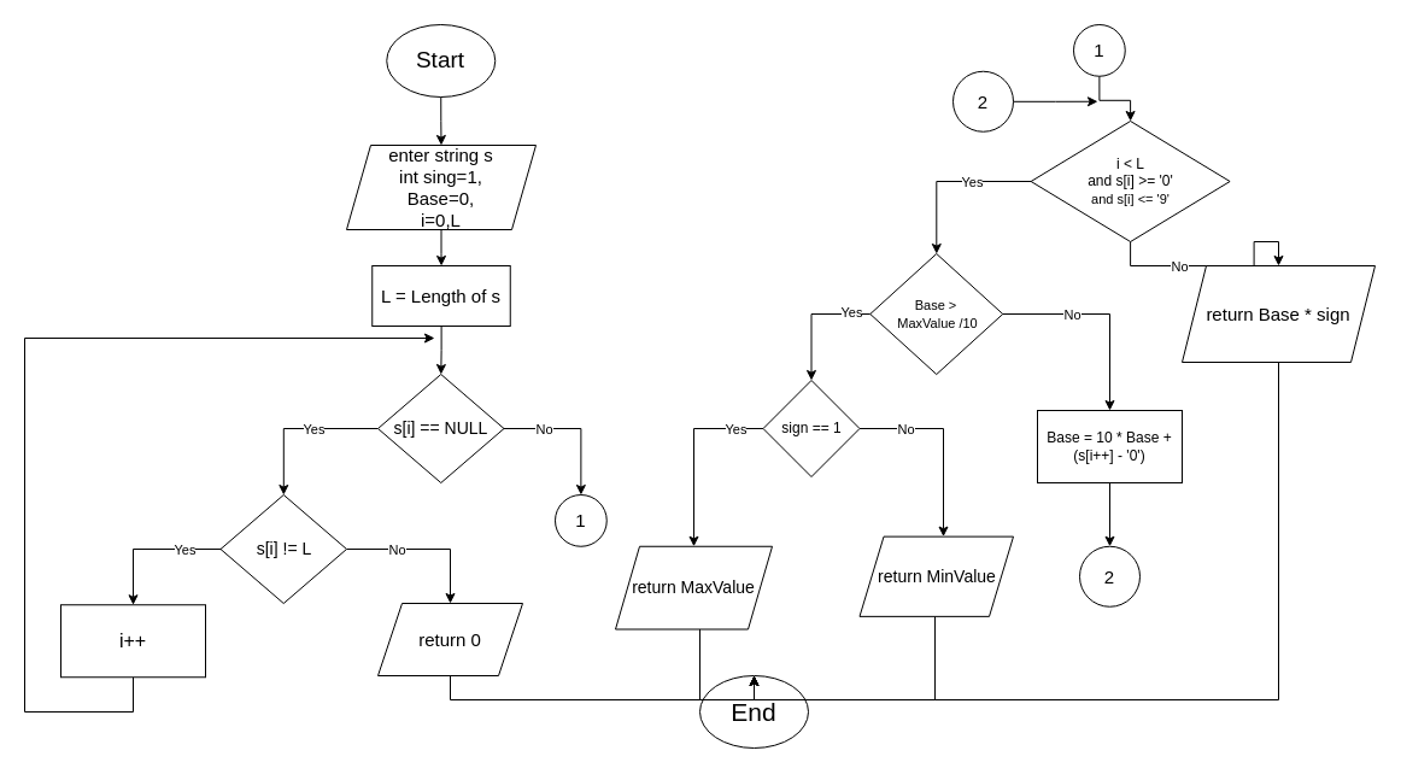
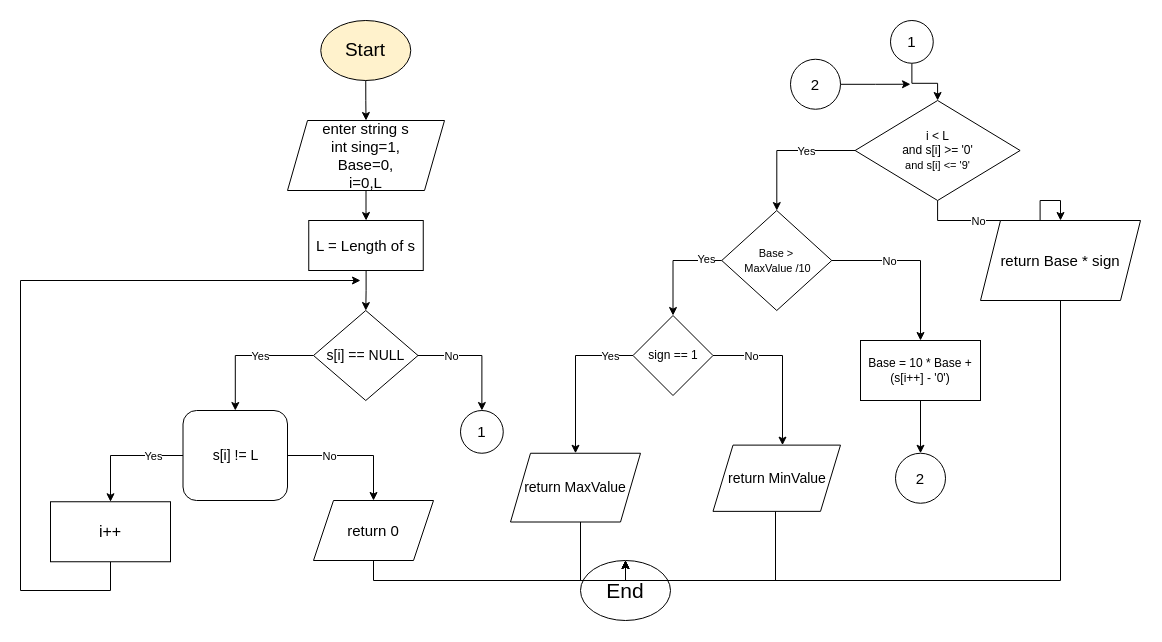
- <mxCell id="4" value="&lt;font style=&quot;font-size: 19px&quot;&gt;Start&lt;/font&gt;" style="ellipse;whiteSpace=wrap;html=1;" vertex="1" parent="1"><mxGeometry x="320.25" y="20" width="90" height="60" as="geometry" /></mxCell>
+ <mxCell id="4" value="&lt;font style=&quot;font-size: 19px&quot;&gt;Start&lt;/font&gt;" style="ellipse;whiteSpace=wrap;html=1;fillColor=#fff2cc;" vertex="1" parent="1"><mxGeometry x="320.25" y="20" width="90" height="60" as="geometry" /></mxCell>
- <mxCell id="18" value="&lt;font style=&quot;font-size: 14px&quot;&gt;s[i] != L&lt;/font&gt;" style="rhombus;whiteSpace=wrap;html=1;" vertex="1" parent="1"><mxGeometry x="182.5" y="410" width="104.5" height="90" as="geometry" /></mxCell>
+ <mxCell id="18" value="&lt;font style=&quot;font-size: 14px&quot;&gt;s[i] != L&lt;/font&gt;" style="whiteSpace=wrap;html=1;rounded=1;" vertex="1" parent="1"><mxGeometry x="182.5" y="410" width="104.5" height="90" as="geometry" /></mxCell>
